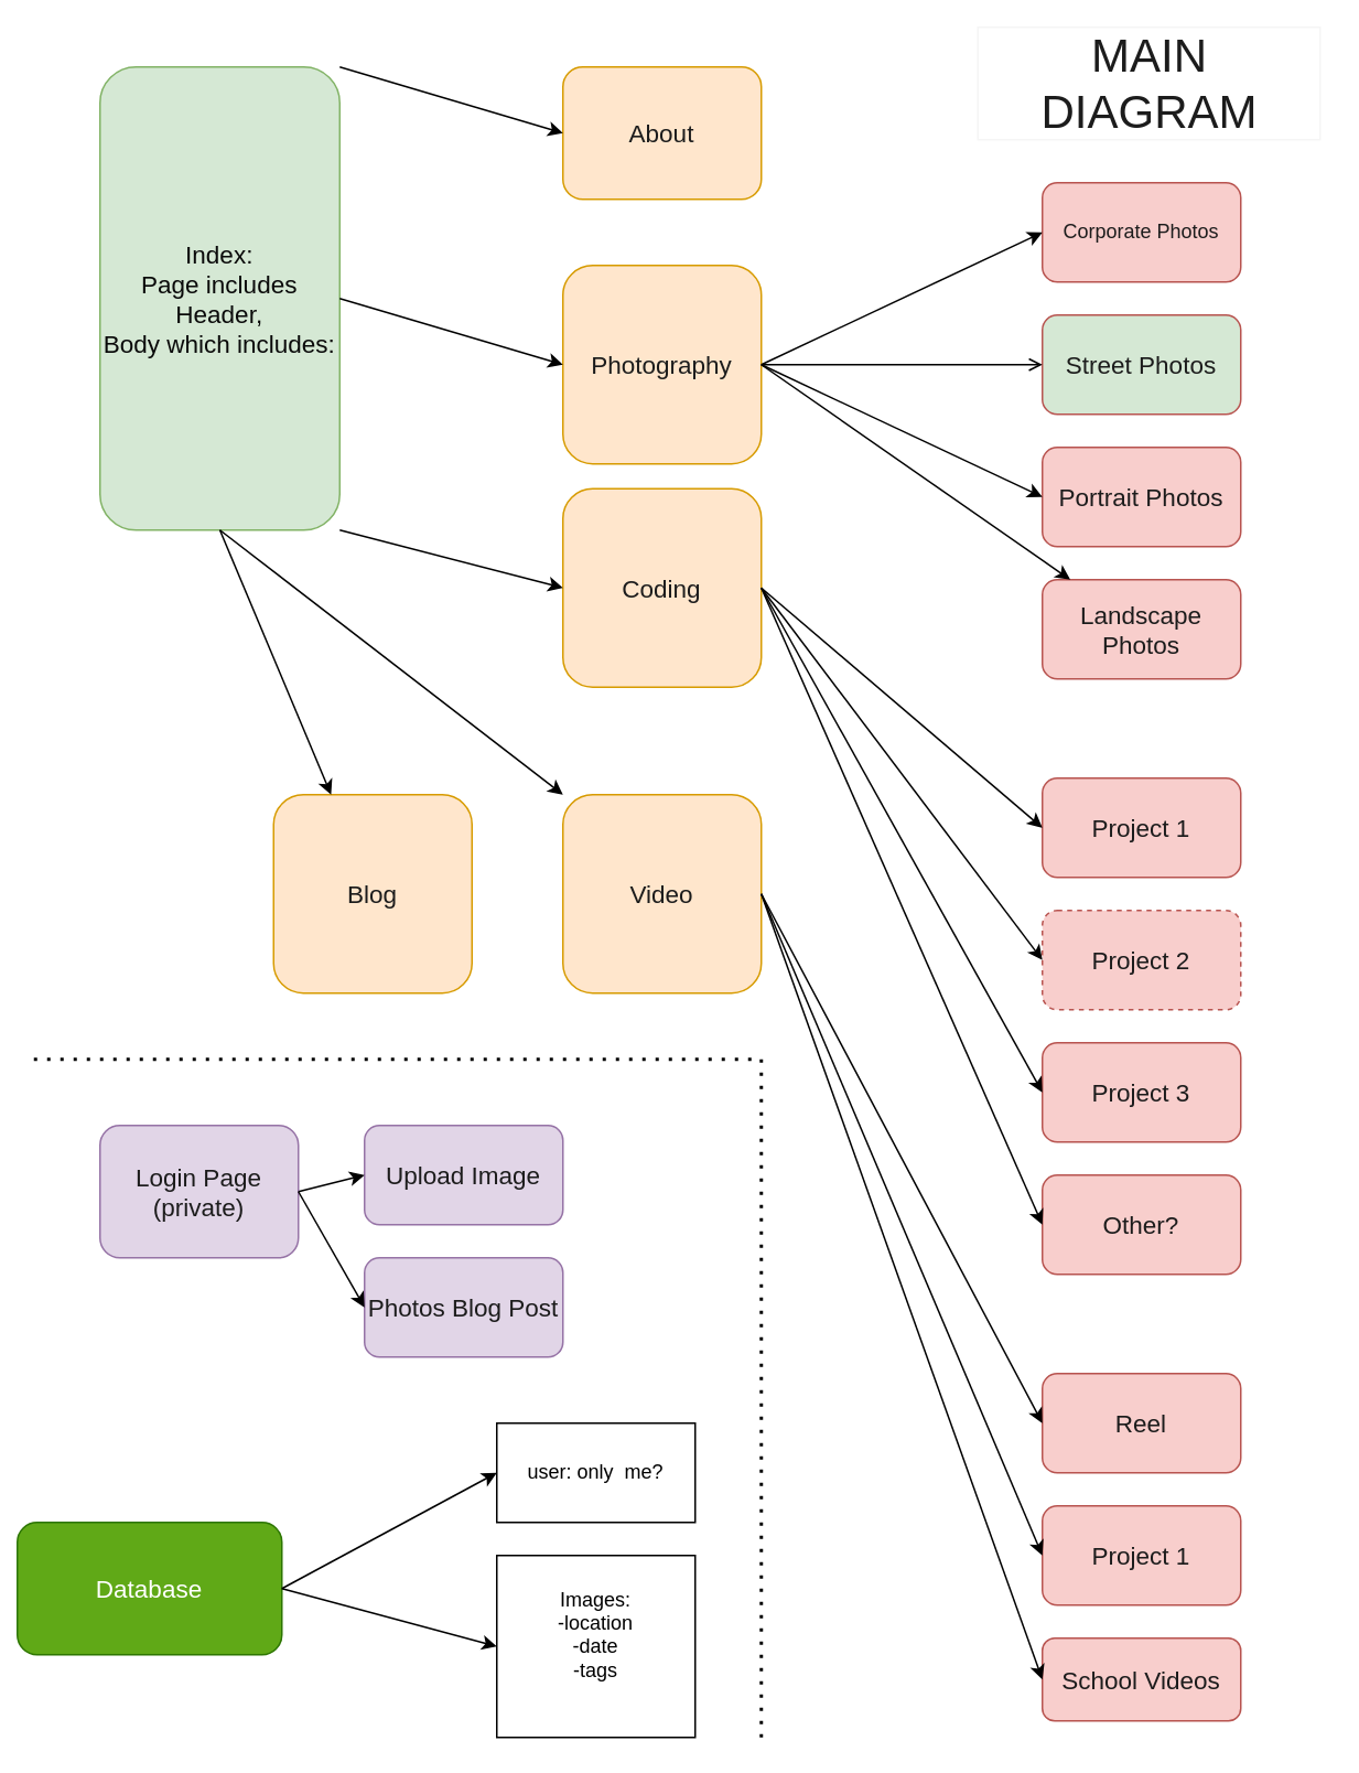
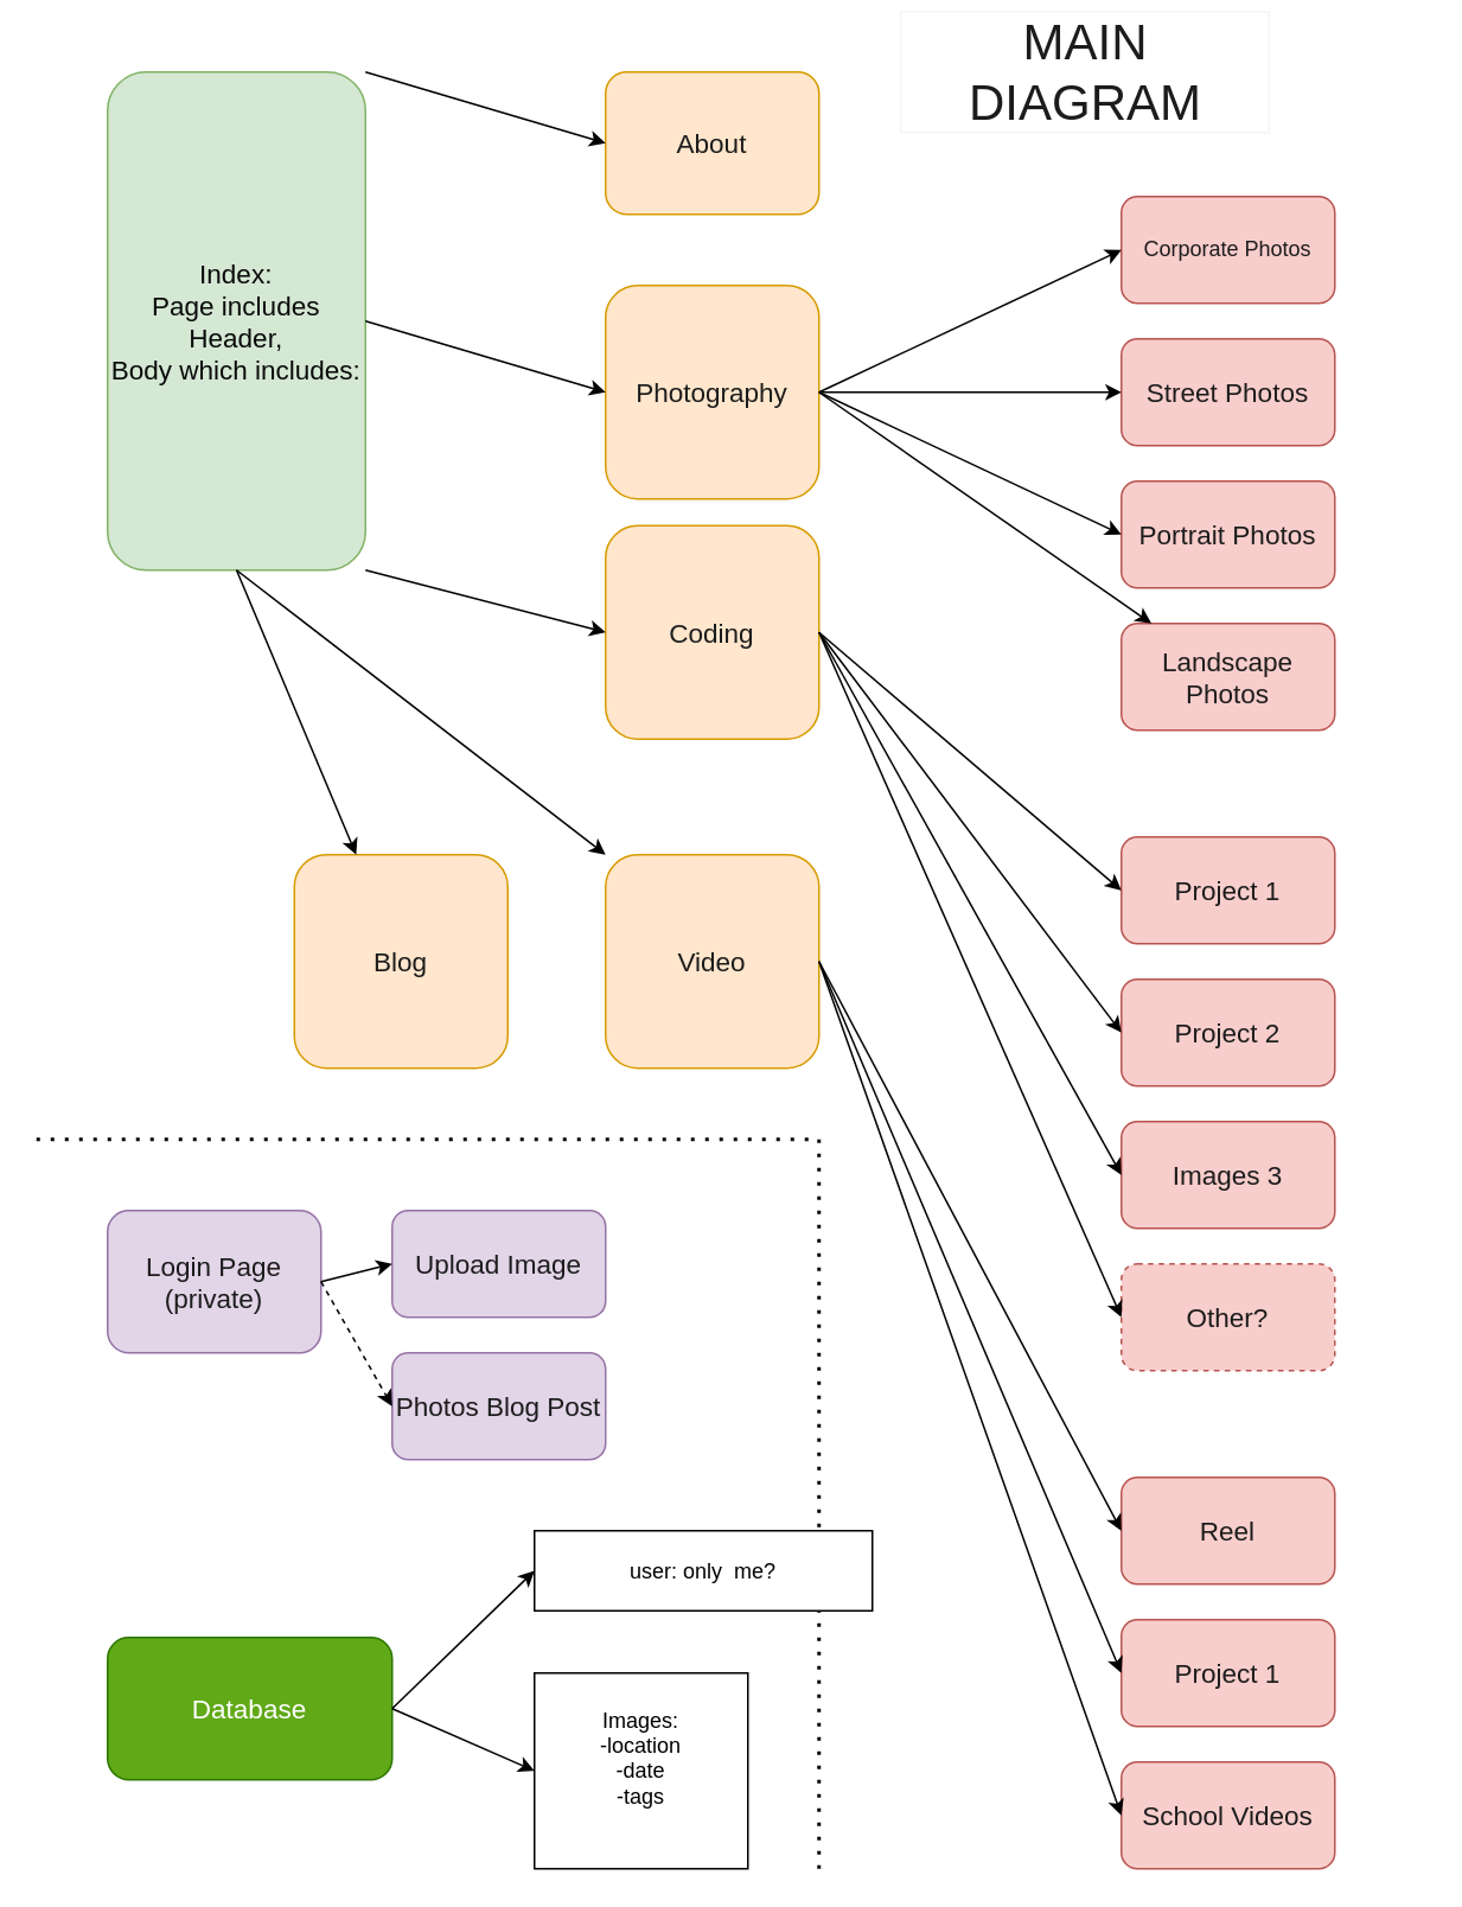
- <mxCell id="47" value="MAIN DIAGRAM" style="text;html=1;strokeColor=none;fillColor=none;align=center;verticalAlign=middle;whiteSpace=wrap;rounded=0;labelBackgroundColor=#ffffff;fontSize=28;fontColor=#1C1C1C;labelBorderColor=#F5F5F5;" vertex="1" parent="1"><mxGeometry x="590" y="20" width="210" height="60" as="geometry" /></mxCell>
+ <mxCell id="47" value="MAIN DIAGRAM" style="text;html=1;strokeColor=none;fillColor=none;align=center;verticalAlign=middle;whiteSpace=wrap;rounded=0;labelBackgroundColor=#ffffff;fontSize=28;fontColor=#1C1C1C;labelBorderColor=#F5F5F5;" vertex="1" parent="1"><mxGeometry x="505" y="10" width="210" height="60" as="geometry" /></mxCell>
- <mxCell id="14" value="" style="endArrow=open;html=1;exitX=1;exitY=0.5;exitDx=0;exitDy=0;entryX=0;entryY=0.5;entryDx=0;entryDy=0;" parent="1" source="3" target="10" edge="1"><mxGeometry width="50" height="50" relative="1" as="geometry"><mxPoint x="450" y="120" as="sourcePoint" /><mxPoint x="630" y="80" as="targetPoint" /></mxGeometry></mxCell>
+ <mxCell id="14" value="" style="endArrow=classic;html=1;exitX=1;exitY=0.5;exitDx=0;exitDy=0;entryX=0;entryY=0.5;entryDx=0;entryDy=0;" parent="1" source="3" target="10" edge="1"><mxGeometry width="50" height="50" relative="1" as="geometry"><mxPoint x="450" y="120" as="sourcePoint" /><mxPoint x="630" y="80" as="targetPoint" /></mxGeometry></mxCell>
- <mxCell id="10" value="Street Photos" style="rounded=1;whiteSpace=wrap;html=1;fillColor=#d5e8d4;strokeColor=#b85450;fontColor=#1C1C1C;labelBackgroundColor=none;labelBorderColor=none;fontSize=15;" parent="1" vertex="1"><mxGeometry x="630" y="190" width="120" height="60" as="geometry" /></mxCell>
+ <mxCell id="10" value="Street Photos" style="rounded=1;whiteSpace=wrap;html=1;fillColor=#f8cecc;strokeColor=#b85450;fontColor=#1C1C1C;labelBackgroundColor=none;labelBorderColor=none;fontSize=15;" parent="1" vertex="1"><mxGeometry x="630" y="190" width="120" height="60" as="geometry" /></mxCell>
- <mxCell id="18" value="Project 2" style="rounded=1;whiteSpace=wrap;html=1;fillColor=#f8cecc;strokeColor=#b85450;fontColor=#1C1C1C;labelBackgroundColor=none;labelBorderColor=none;fontSize=15;dashed=1;" parent="1" vertex="1"><mxGeometry x="630" y="550" width="120" height="60" as="geometry" /></mxCell>
+ <mxCell id="18" value="Project 2" style="rounded=1;whiteSpace=wrap;html=1;fillColor=#f8cecc;strokeColor=#b85450;fontColor=#1C1C1C;labelBackgroundColor=none;labelBorderColor=none;fontSize=15;" parent="1" vertex="1"><mxGeometry x="630" y="550" width="120" height="60" as="geometry" /></mxCell>
- <mxCell id="20" value="Project 3" style="rounded=1;whiteSpace=wrap;html=1;fillColor=#f8cecc;strokeColor=#b85450;fontColor=#1C1C1C;labelBackgroundColor=none;labelBorderColor=none;fontSize=15;" parent="1" vertex="1"><mxGeometry x="630" y="630" width="120" height="60" as="geometry" /></mxCell>
+ <mxCell id="20" value="Images 3" style="rounded=1;whiteSpace=wrap;html=1;fillColor=#f8cecc;strokeColor=#b85450;fontColor=#1C1C1C;labelBackgroundColor=none;labelBorderColor=none;fontSize=15;" parent="1" vertex="1"><mxGeometry x="630" y="630" width="120" height="60" as="geometry" /></mxCell>
- <mxCell id="19" value="Other?" style="rounded=1;whiteSpace=wrap;html=1;fillColor=#f8cecc;strokeColor=#b85450;fontColor=#1C1C1C;labelBackgroundColor=none;labelBorderColor=none;fontSize=15;" parent="1" vertex="1"><mxGeometry x="630" y="710" width="120" height="60" as="geometry" /></mxCell>
+ <mxCell id="19" value="Other?" style="rounded=1;whiteSpace=wrap;html=1;fillColor=#f8cecc;strokeColor=#b85450;fontColor=#1C1C1C;labelBackgroundColor=none;labelBorderColor=none;fontSize=15;dashed=1;" parent="1" vertex="1"><mxGeometry x="630" y="710" width="120" height="60" as="geometry" /></mxCell>
- <mxCell id="40" value="" style="endArrow=classic;html=1;entryX=0;entryY=0.5;entryDx=0;entryDy=0;exitX=1;exitY=0.5;exitDx=0;exitDy=0;" parent="1" source="36" target="39" edge="1"><mxGeometry width="50" height="50" relative="1" as="geometry"><mxPoint x="200" y="740" as="sourcePoint" /><mxPoint x="480" y="690" as="targetPoint" /></mxGeometry></mxCell>
+ <mxCell id="40" value="" style="endArrow=classic;html=1;entryX=0;entryY=0.5;entryDx=0;entryDy=0;exitX=1;exitY=0.5;exitDx=0;exitDy=0;dashed=1;" parent="1" source="36" target="39" edge="1"><mxGeometry width="50" height="50" relative="1" as="geometry"><mxPoint x="200" y="740" as="sourcePoint" /><mxPoint x="480" y="690" as="targetPoint" /></mxGeometry></mxCell>
- <mxCell id="43" value="user: only&amp;nbsp; me?" style="rounded=0;whiteSpace=wrap;html=1;" parent="1" vertex="1"><mxGeometry x="300" y="860" width="120" height="60" as="geometry" /></mxCell>
+ <mxCell id="43" value="user: only&amp;nbsp; me?" style="rounded=0;whiteSpace=wrap;html=1;" parent="1" vertex="1"><mxGeometry x="300" y="860" width="190" height="45" as="geometry" /></mxCell>
- <mxCell id="35" value="Database" style="rounded=1;whiteSpace=wrap;html=1;fillColor=#60a917;strokeColor=#2D7600;fontColor=#ffffff;labelBackgroundColor=none;labelBorderColor=none;fontSize=15;" parent="1" vertex="1"><mxGeometry x="10" y="920" width="160" height="80" as="geometry" /></mxCell>
+ <mxCell id="35" value="Database" style="rounded=1;whiteSpace=wrap;html=1;fillColor=#60a917;strokeColor=#2D7600;fontColor=#ffffff;labelBackgroundColor=none;labelBorderColor=none;fontSize=15;" parent="1" vertex="1"><mxGeometry x="60" y="920" width="160" height="80" as="geometry" /></mxCell>
- <mxCell id="30" value="School Videos" style="rounded=1;whiteSpace=wrap;html=1;fillColor=#f8cecc;strokeColor=#b85450;fontColor=#1C1C1C;labelBackgroundColor=none;labelBorderColor=none;fontSize=15;" parent="1" vertex="1"><mxGeometry x="630" y="990" width="120" height="50" as="geometry" /></mxCell>
+ <mxCell id="30" value="School Videos" style="rounded=1;whiteSpace=wrap;html=1;fillColor=#f8cecc;strokeColor=#b85450;fontColor=#1C1C1C;labelBackgroundColor=none;labelBorderColor=none;fontSize=15;" parent="1" vertex="1"><mxGeometry x="630" y="990" width="120" height="60" as="geometry" /></mxCell>
